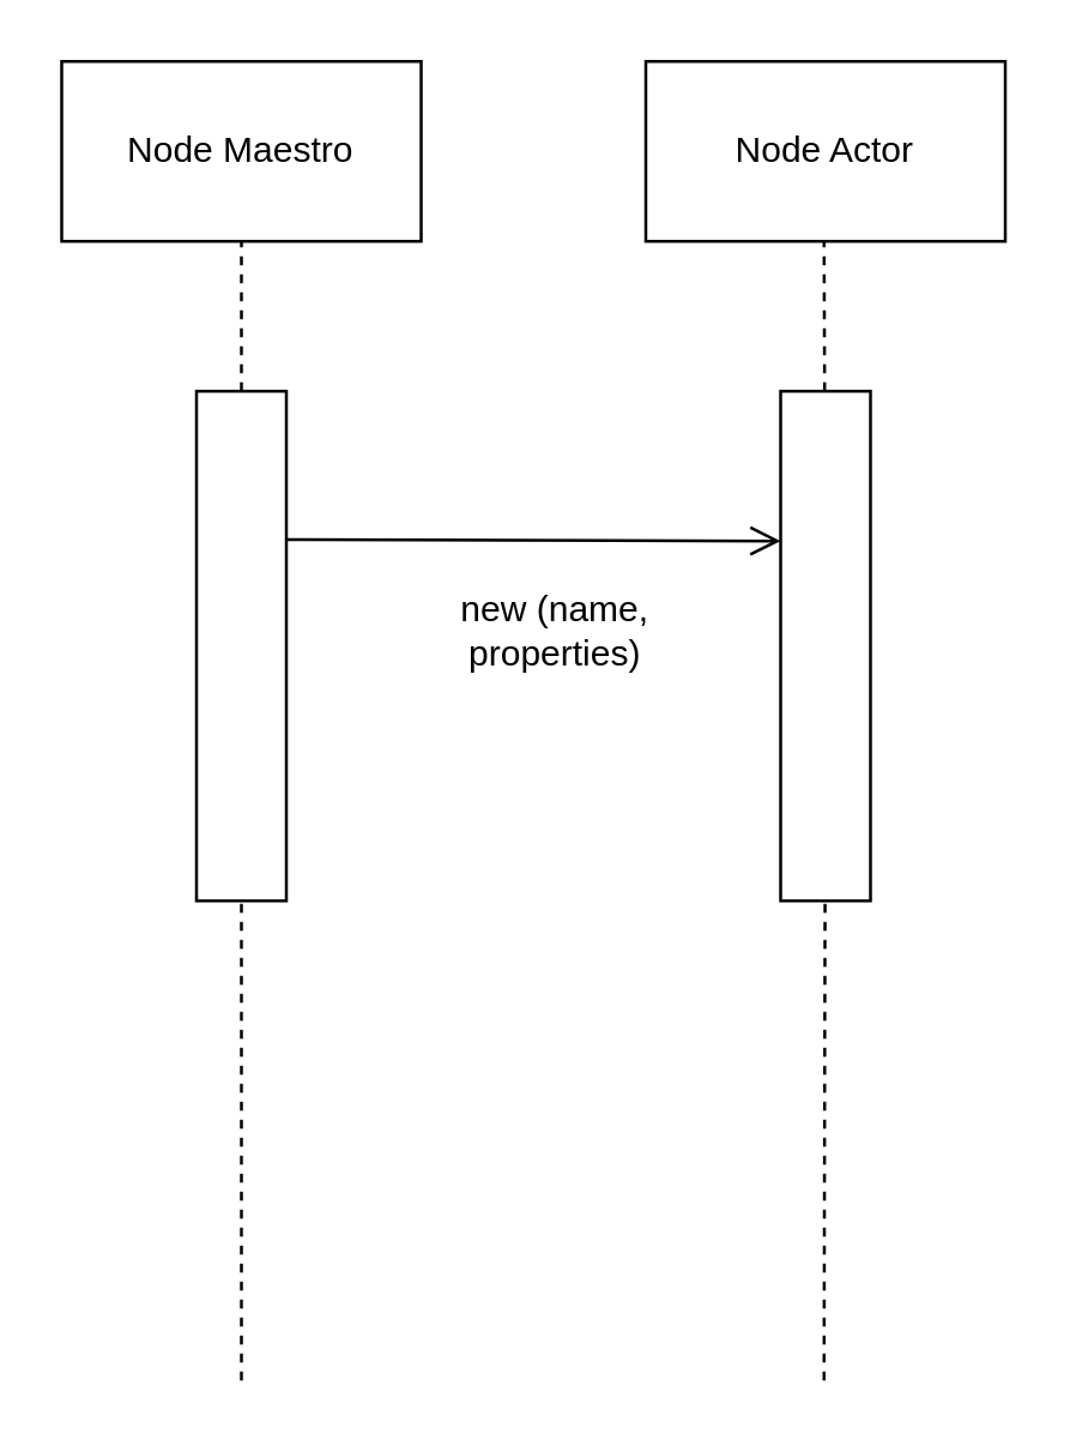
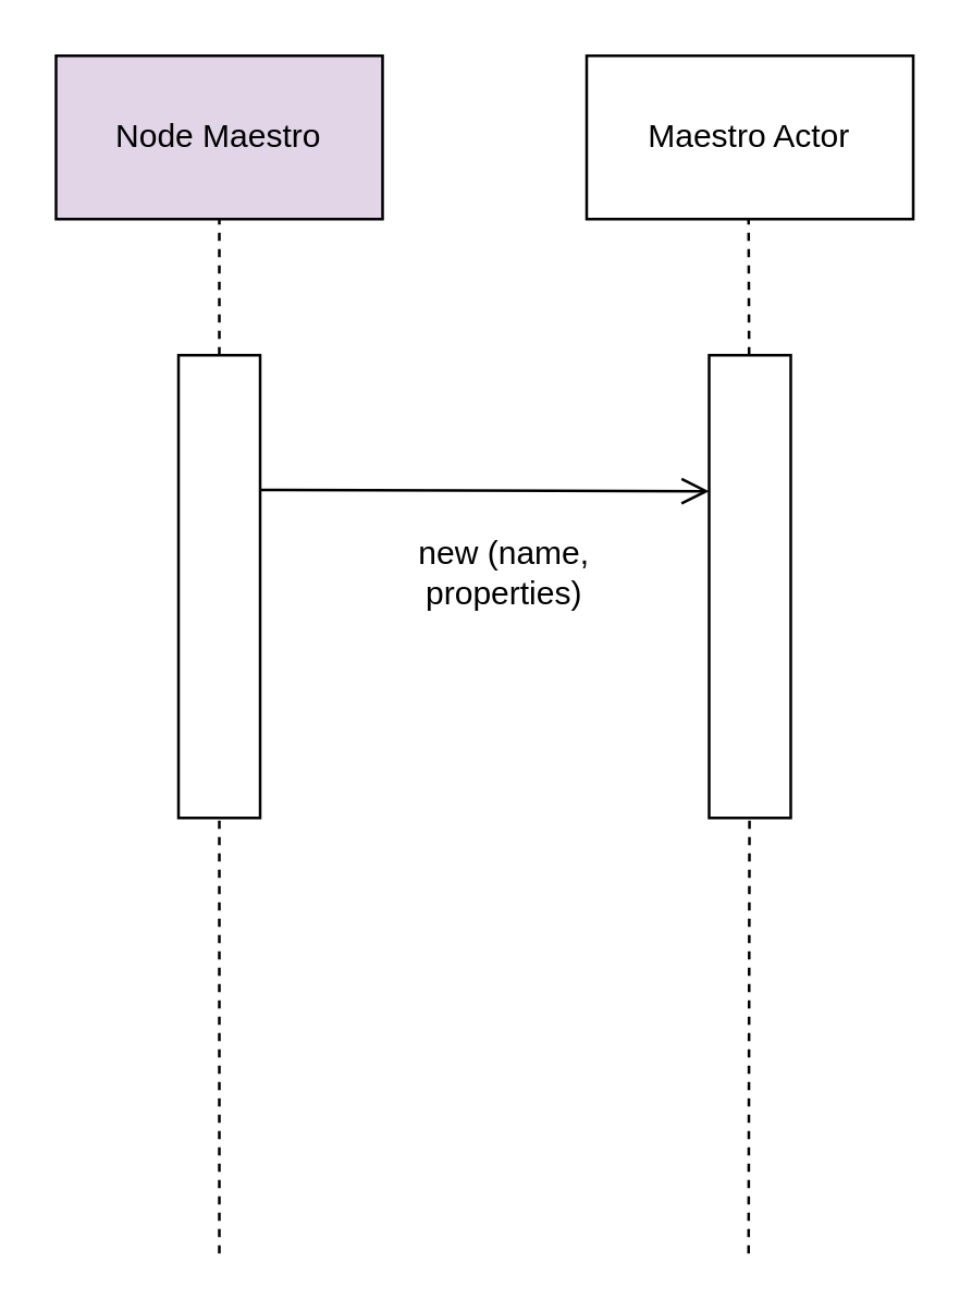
- <mxCell id="2" value="Node Maestro" style="rounded=0;whiteSpace=wrap;html=1;" parent="1" vertex="1"><mxGeometry x="20" y="20" width="120" height="60" as="geometry" /></mxCell>
+ <mxCell id="2" value="Node Maestro" style="rounded=0;whiteSpace=wrap;html=1;fillColor=#e1d5e7;" parent="1" vertex="1"><mxGeometry x="20" y="20" width="120" height="60" as="geometry" /></mxCell>
- <mxCell id="3" value="Node Actor" style="rounded=0;whiteSpace=wrap;html=1;" parent="1" vertex="1"><mxGeometry x="215" y="20" width="120" height="60" as="geometry" /></mxCell>
+ <mxCell id="3" value="Maestro Actor" style="rounded=0;whiteSpace=wrap;html=1;" parent="1" vertex="1"><mxGeometry x="215" y="20" width="120" height="60" as="geometry" /></mxCell>
